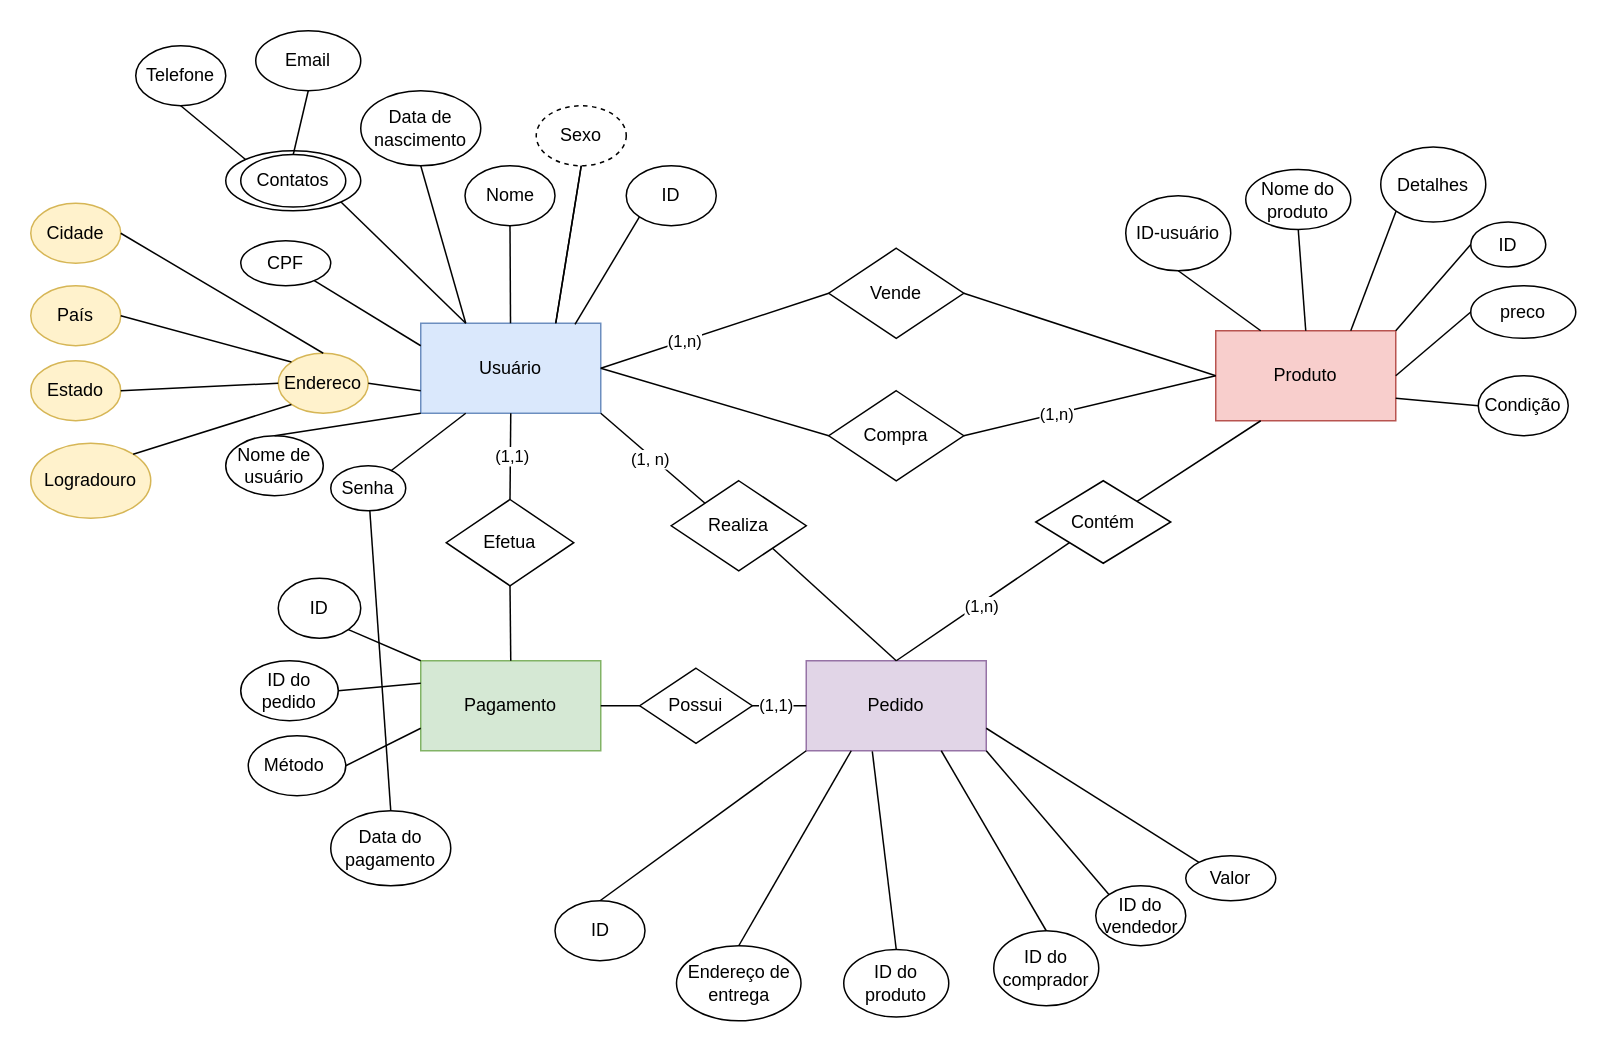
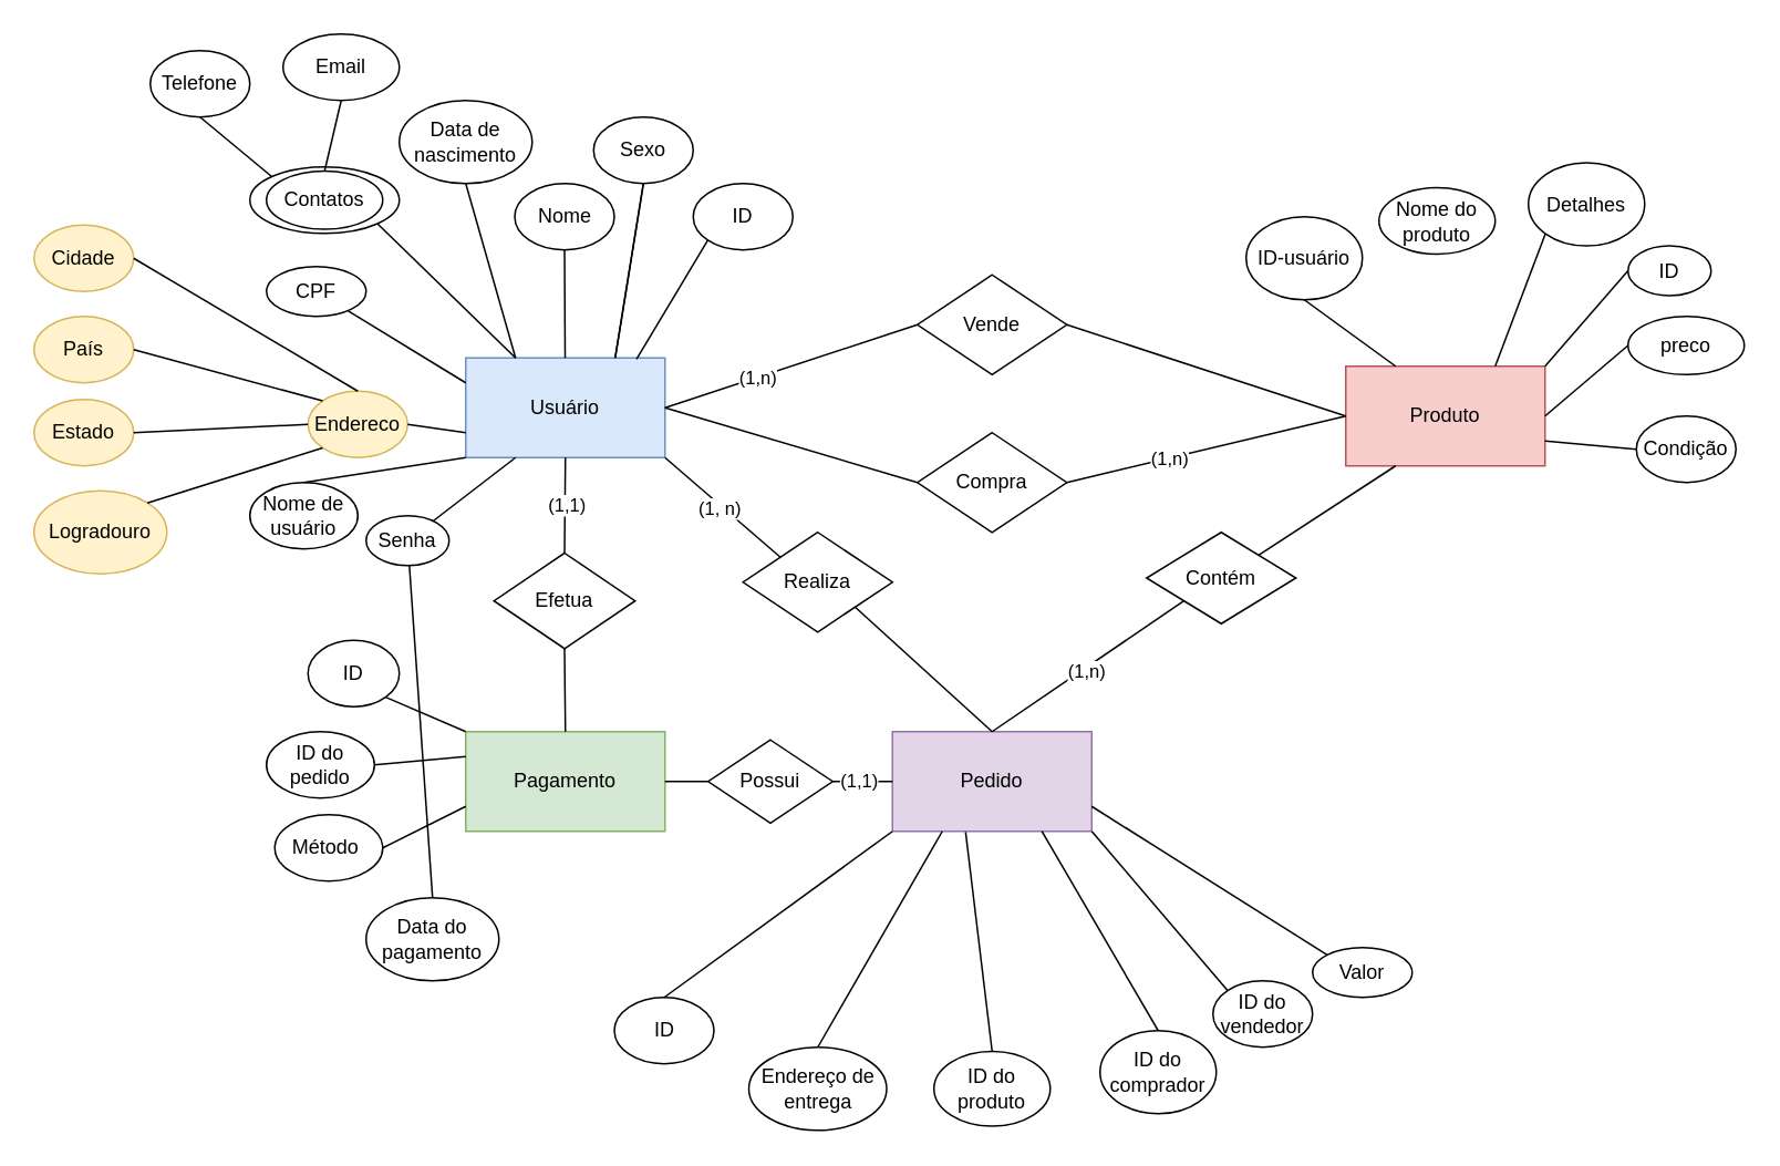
- <mxCell id="11" value="Sexo" style="ellipse;whiteSpace=wrap;html=1;dashed=1;" vertex="1" parent="1"><mxGeometry x="357" y="70" width="60" height="40" as="geometry" /></mxCell>
+ <mxCell id="11" value="Sexo" style="ellipse;whiteSpace=wrap;html=1;" vertex="1" parent="1"><mxGeometry x="357" y="70" width="60" height="40" as="geometry" /></mxCell>
- <mxCell id="61" value="" style="endArrow=none;html=1;rounded=0;entryX=0.5;entryY=0;entryDx=0;entryDy=0;exitX=0.5;exitY=1;exitDx=0;exitDy=0;" edge="1" parent="1" source="43" target="3"><mxGeometry width="50" height="50" relative="1" as="geometry"><mxPoint x="850" y="200" as="sourcePoint" /><mxPoint x="900" y="150" as="targetPoint" /></mxGeometry></mxCell>
